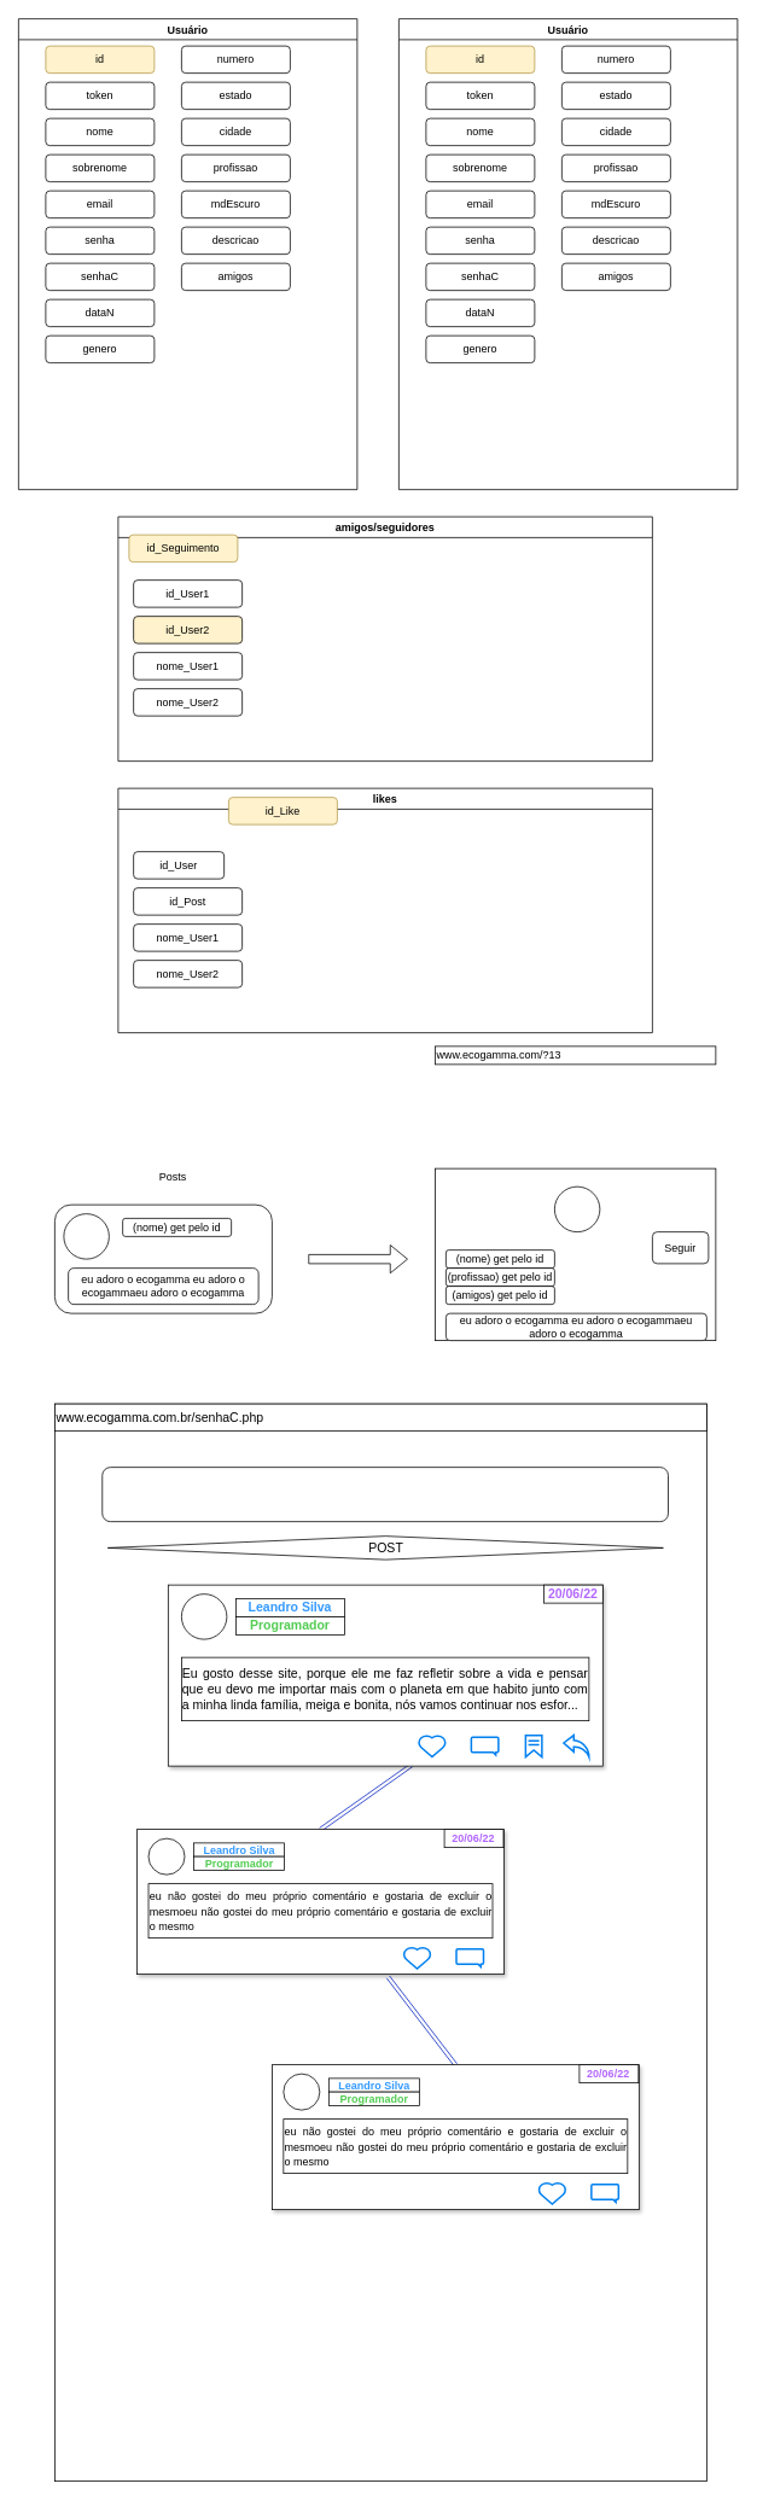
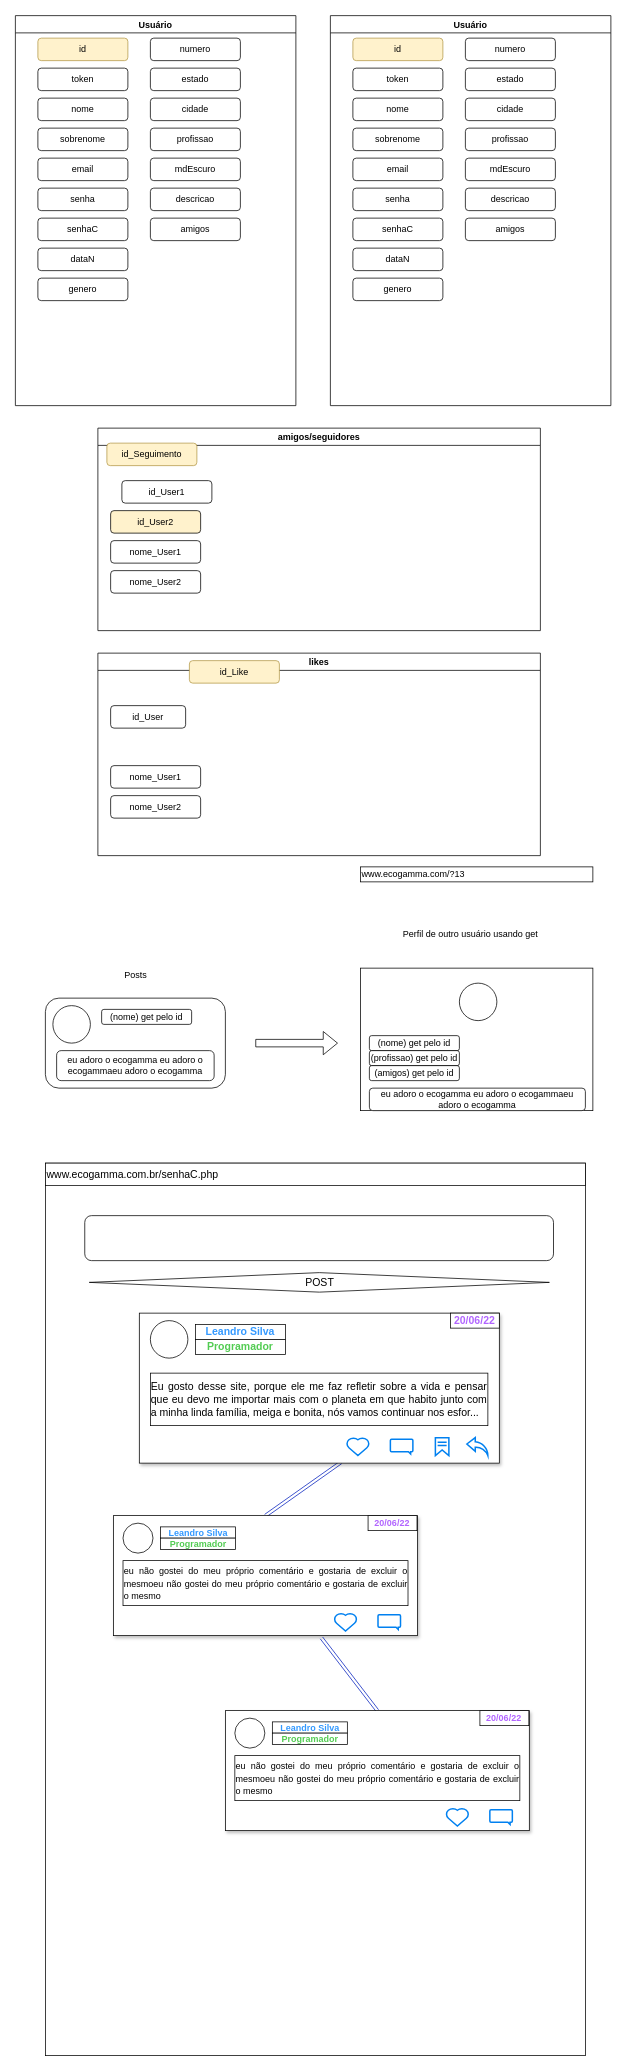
- <mxCell id="39" value="id_User1" style="rounded=1;whiteSpace=wrap;html=1;" parent="37" vertex="1"><mxGeometry x="17" y="70" width="120" height="30" as="geometry" /></mxCell>
+ <mxCell id="39" value="id_User1" style="rounded=1;whiteSpace=wrap;html=1;" parent="37" vertex="1"><mxGeometry x="32" y="70" width="120" height="30" as="geometry" /></mxCell>
- <mxCell id="60" value="id_Post" style="rounded=1;whiteSpace=wrap;html=1;" parent="57" vertex="1"><mxGeometry x="17" y="110" width="120" height="30" as="geometry" /></mxCell>
+ <mxCell id="56" value="Perfil de outro usuário usando get" style="text;html=1;strokeColor=none;fillColor=none;align=center;verticalAlign=middle;whiteSpace=wrap;rounded=0;" parent="1" vertex="1"><mxGeometry x="527" y="1230" width="200" height="30" as="geometry" /></mxCell>
- <mxCell id="46" value="Posts" style="text;html=1;align=center;verticalAlign=middle;resizable=0;points=[];autosize=1;strokeColor=none;fillColor=none;" parent="1" vertex="1"><mxGeometry x="165" y="1290" width="50" height="20" as="geometry" /></mxCell>
+ <mxCell id="46" value="Posts" style="text;html=1;align=center;verticalAlign=middle;resizable=0;points=[];autosize=1;strokeColor=none;fillColor=none;" parent="1" vertex="1"><mxGeometry x="155" y="1290" width="50" height="20" as="geometry" /></mxCell>
- <mxCell id="54" value="Seguir" style="rounded=1;whiteSpace=wrap;html=1;" parent="1" vertex="1"><mxGeometry x="720" y="1360" width="62" height="35" as="geometry" /></mxCell>
